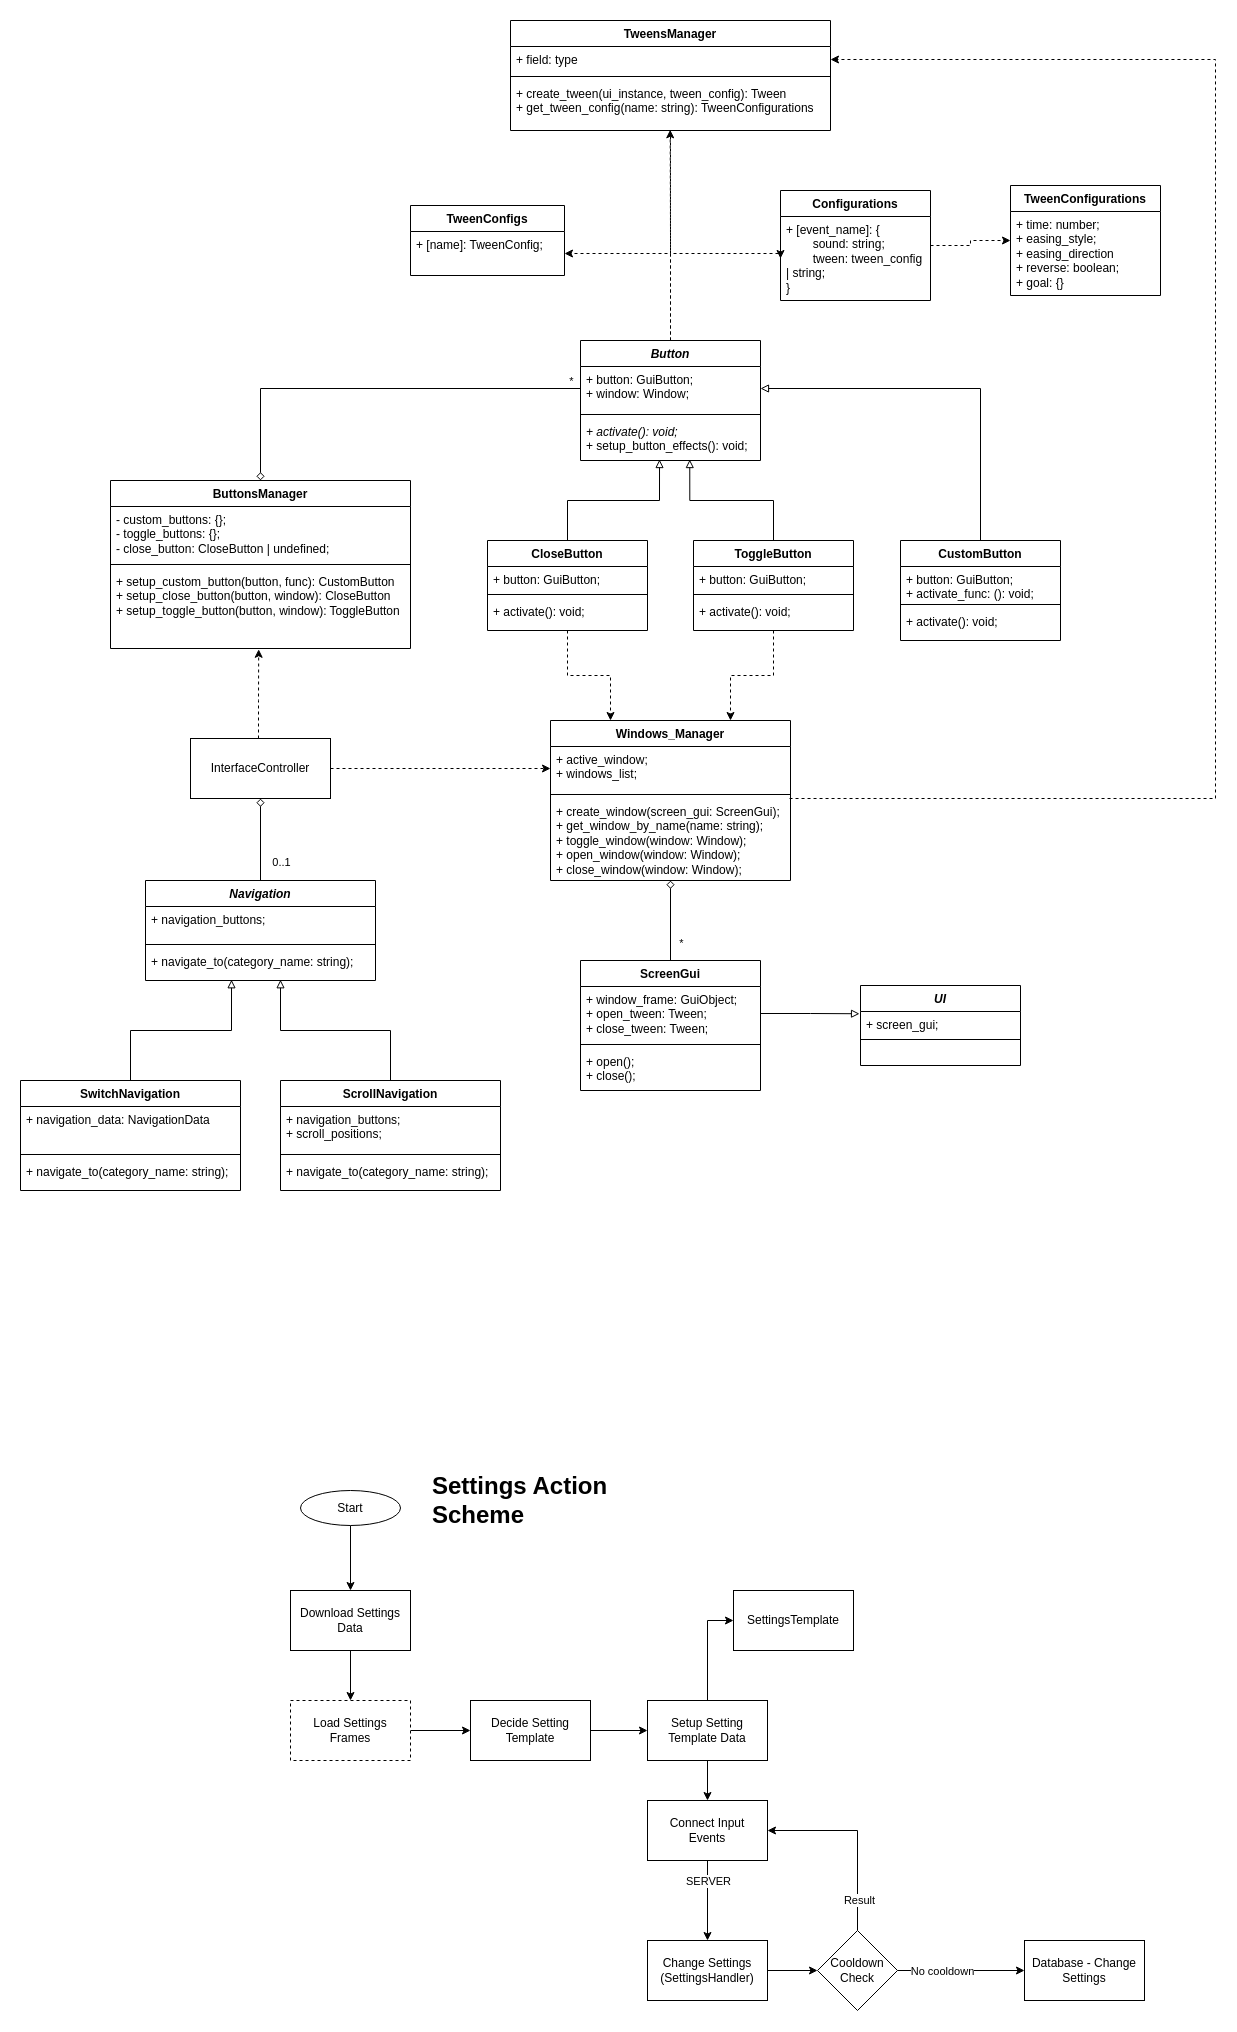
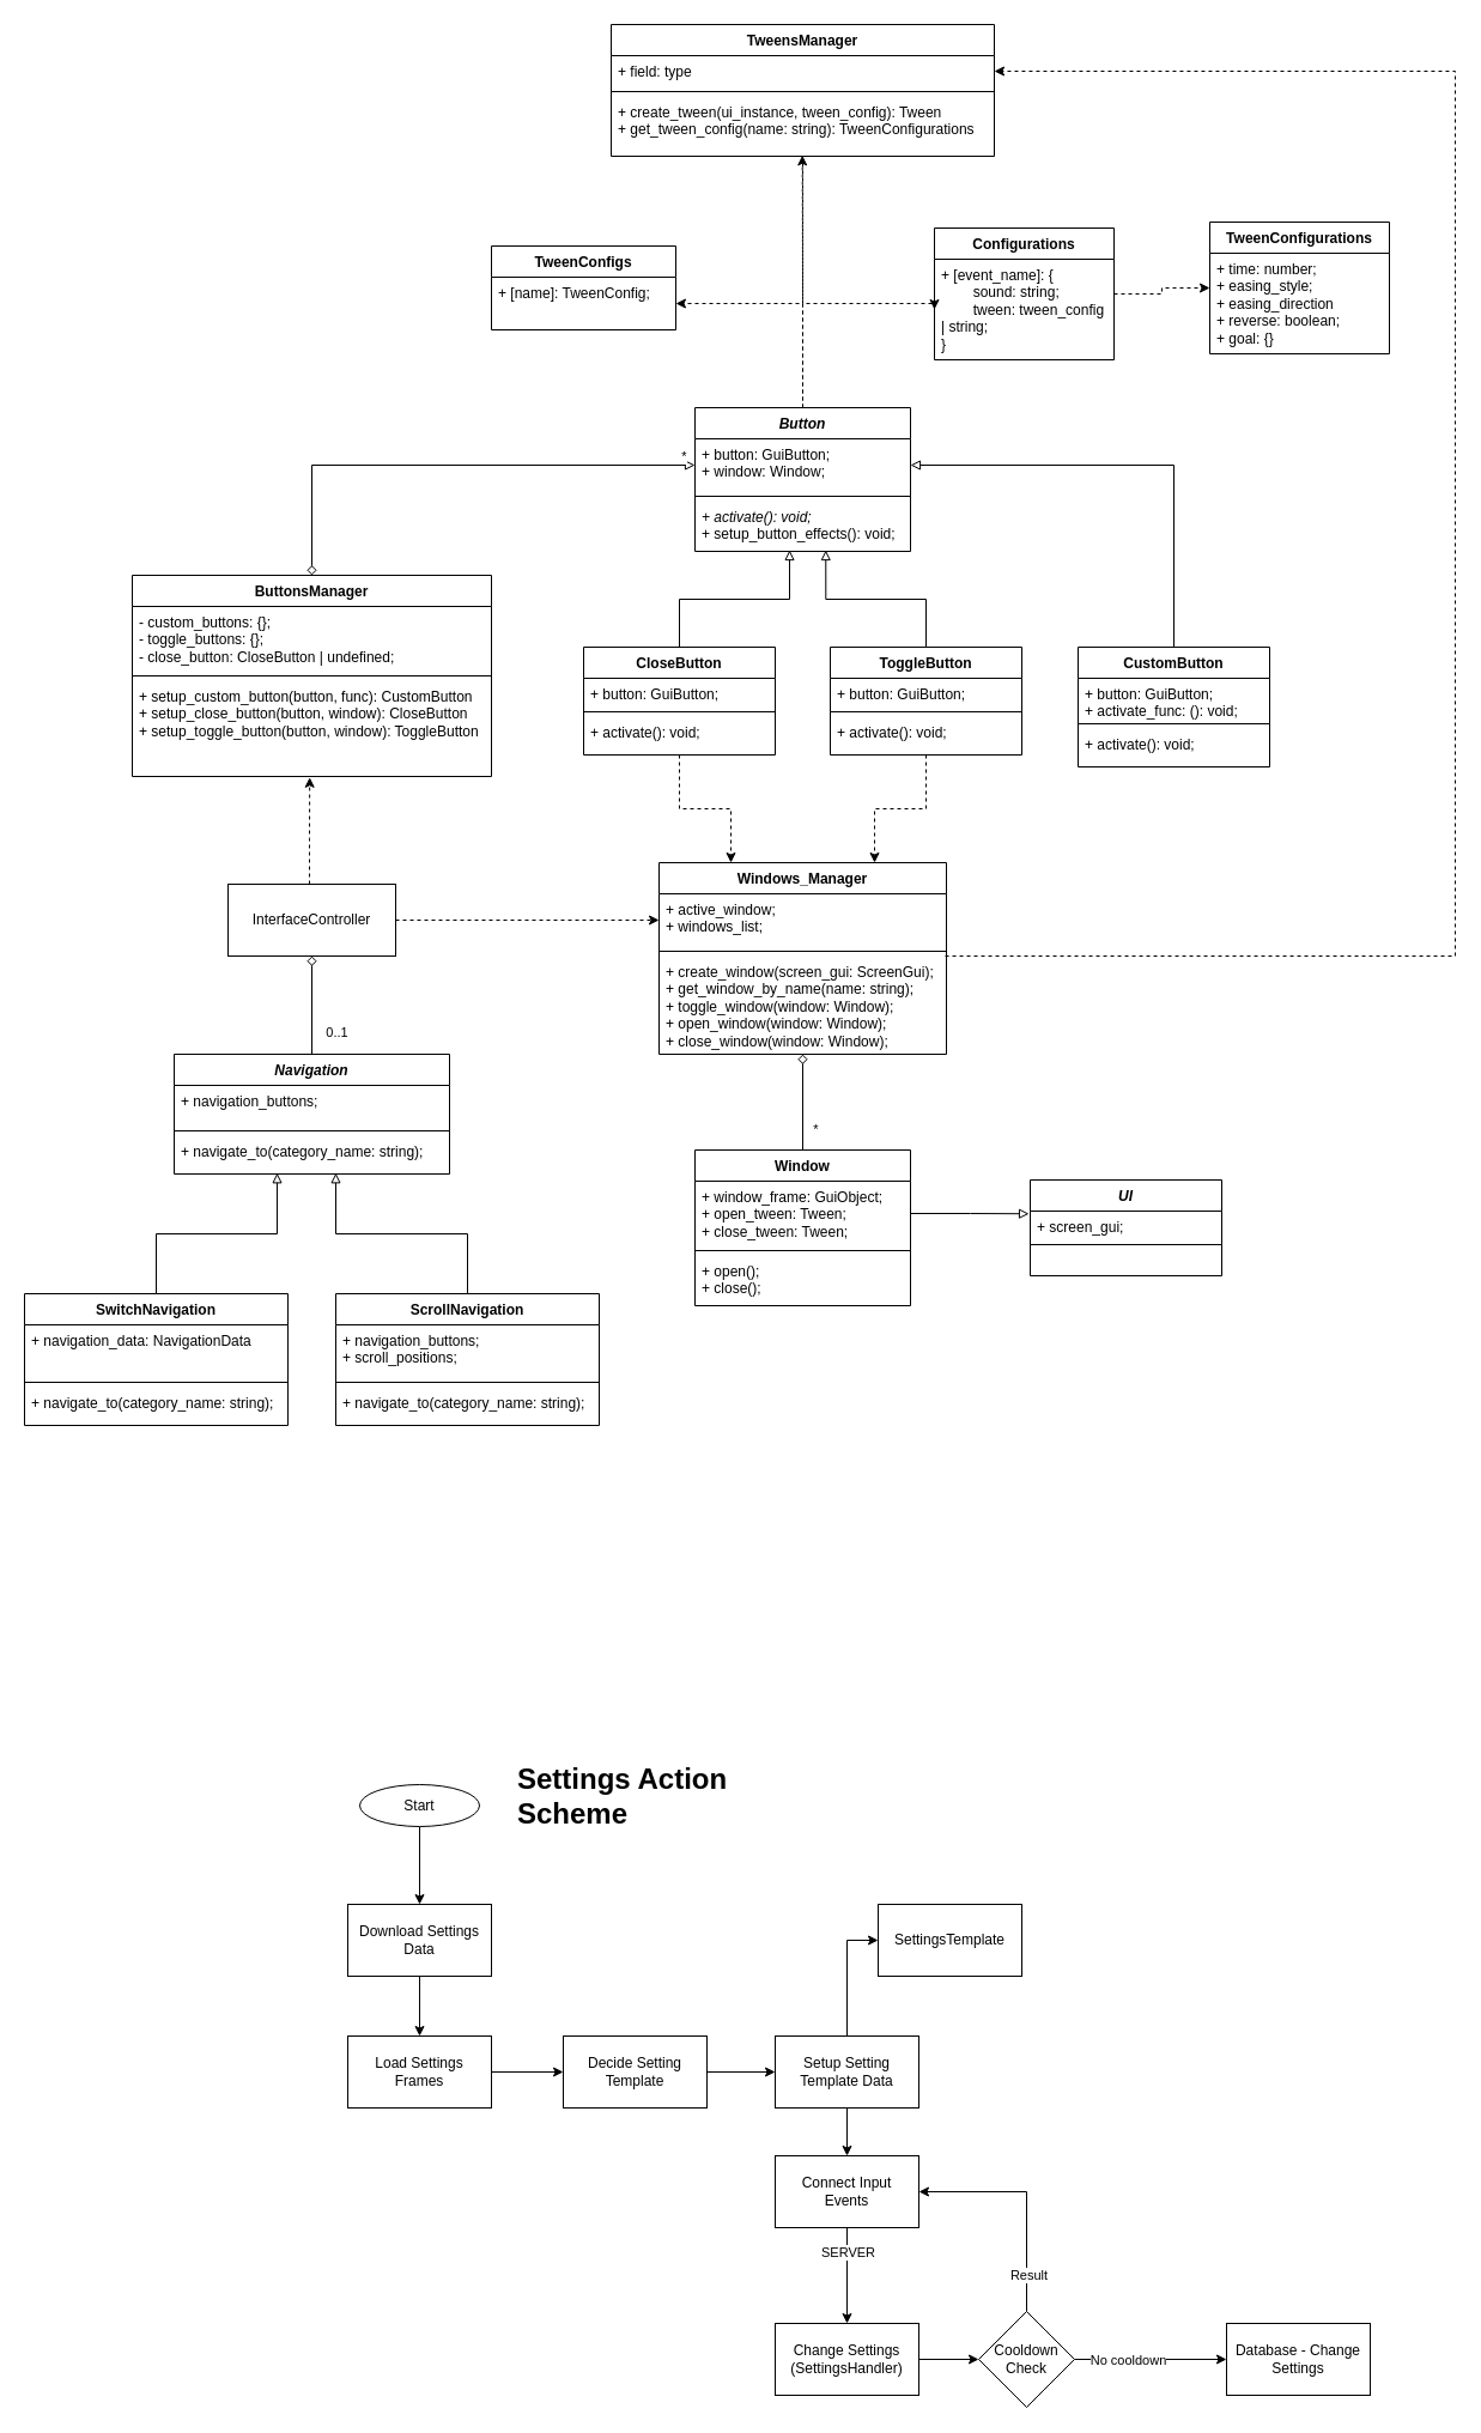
- <mxCell id="63" style="edgeStyle=orthogonalEdgeStyle;rounded=0;orthogonalLoop=1;jettySize=auto;html=1;entryX=0;entryY=0.5;entryDx=0;entryDy=0;endArrow=none;endFill=0;startArrow=diamond;startFill=0;" parent="1" source="65" target="22" edge="1"><mxGeometry relative="1" as="geometry" /></mxCell>
+ <mxCell id="63" style="edgeStyle=orthogonalEdgeStyle;rounded=0;orthogonalLoop=1;jettySize=auto;html=1;entryX=0;entryY=0.5;entryDx=0;entryDy=0;endArrow=block;endFill=0;startArrow=diamond;startFill=0;" parent="1" source="65" target="22" edge="1"><mxGeometry relative="1" as="geometry" /></mxCell>
- <mxCell id="6" value="ScreenGui" style="swimlane;fontStyle=1;align=center;verticalAlign=top;childLayout=stackLayout;horizontal=1;startSize=26;horizontalStack=0;resizeParent=1;resizeParentMax=0;resizeLast=0;collapsible=1;marginBottom=0;whiteSpace=wrap;html=1;" parent="1" vertex="1"><mxGeometry x="580" y="960" width="180" height="130" as="geometry" /></mxCell>
+ <mxCell id="6" value="Window" style="swimlane;fontStyle=1;align=center;verticalAlign=top;childLayout=stackLayout;horizontal=1;startSize=26;horizontalStack=0;resizeParent=1;resizeParentMax=0;resizeLast=0;collapsible=1;marginBottom=0;whiteSpace=wrap;html=1;" parent="1" vertex="1"><mxGeometry x="580" y="960" width="180" height="130" as="geometry" /></mxCell>
- <mxCell id="83" value="Load Settings&lt;div&gt;Frames&lt;/div&gt;" style="whiteSpace=wrap;html=1;rounded=0;dashed=1;" vertex="1" parent="1"><mxGeometry x="290" y="1700" width="120" height="60" as="geometry" /></mxCell>
+ <mxCell id="83" value="Load Settings&lt;div&gt;Frames&lt;/div&gt;" style="whiteSpace=wrap;html=1;rounded=0;" vertex="1" parent="1"><mxGeometry x="290" y="1700" width="120" height="60" as="geometry" /></mxCell>
